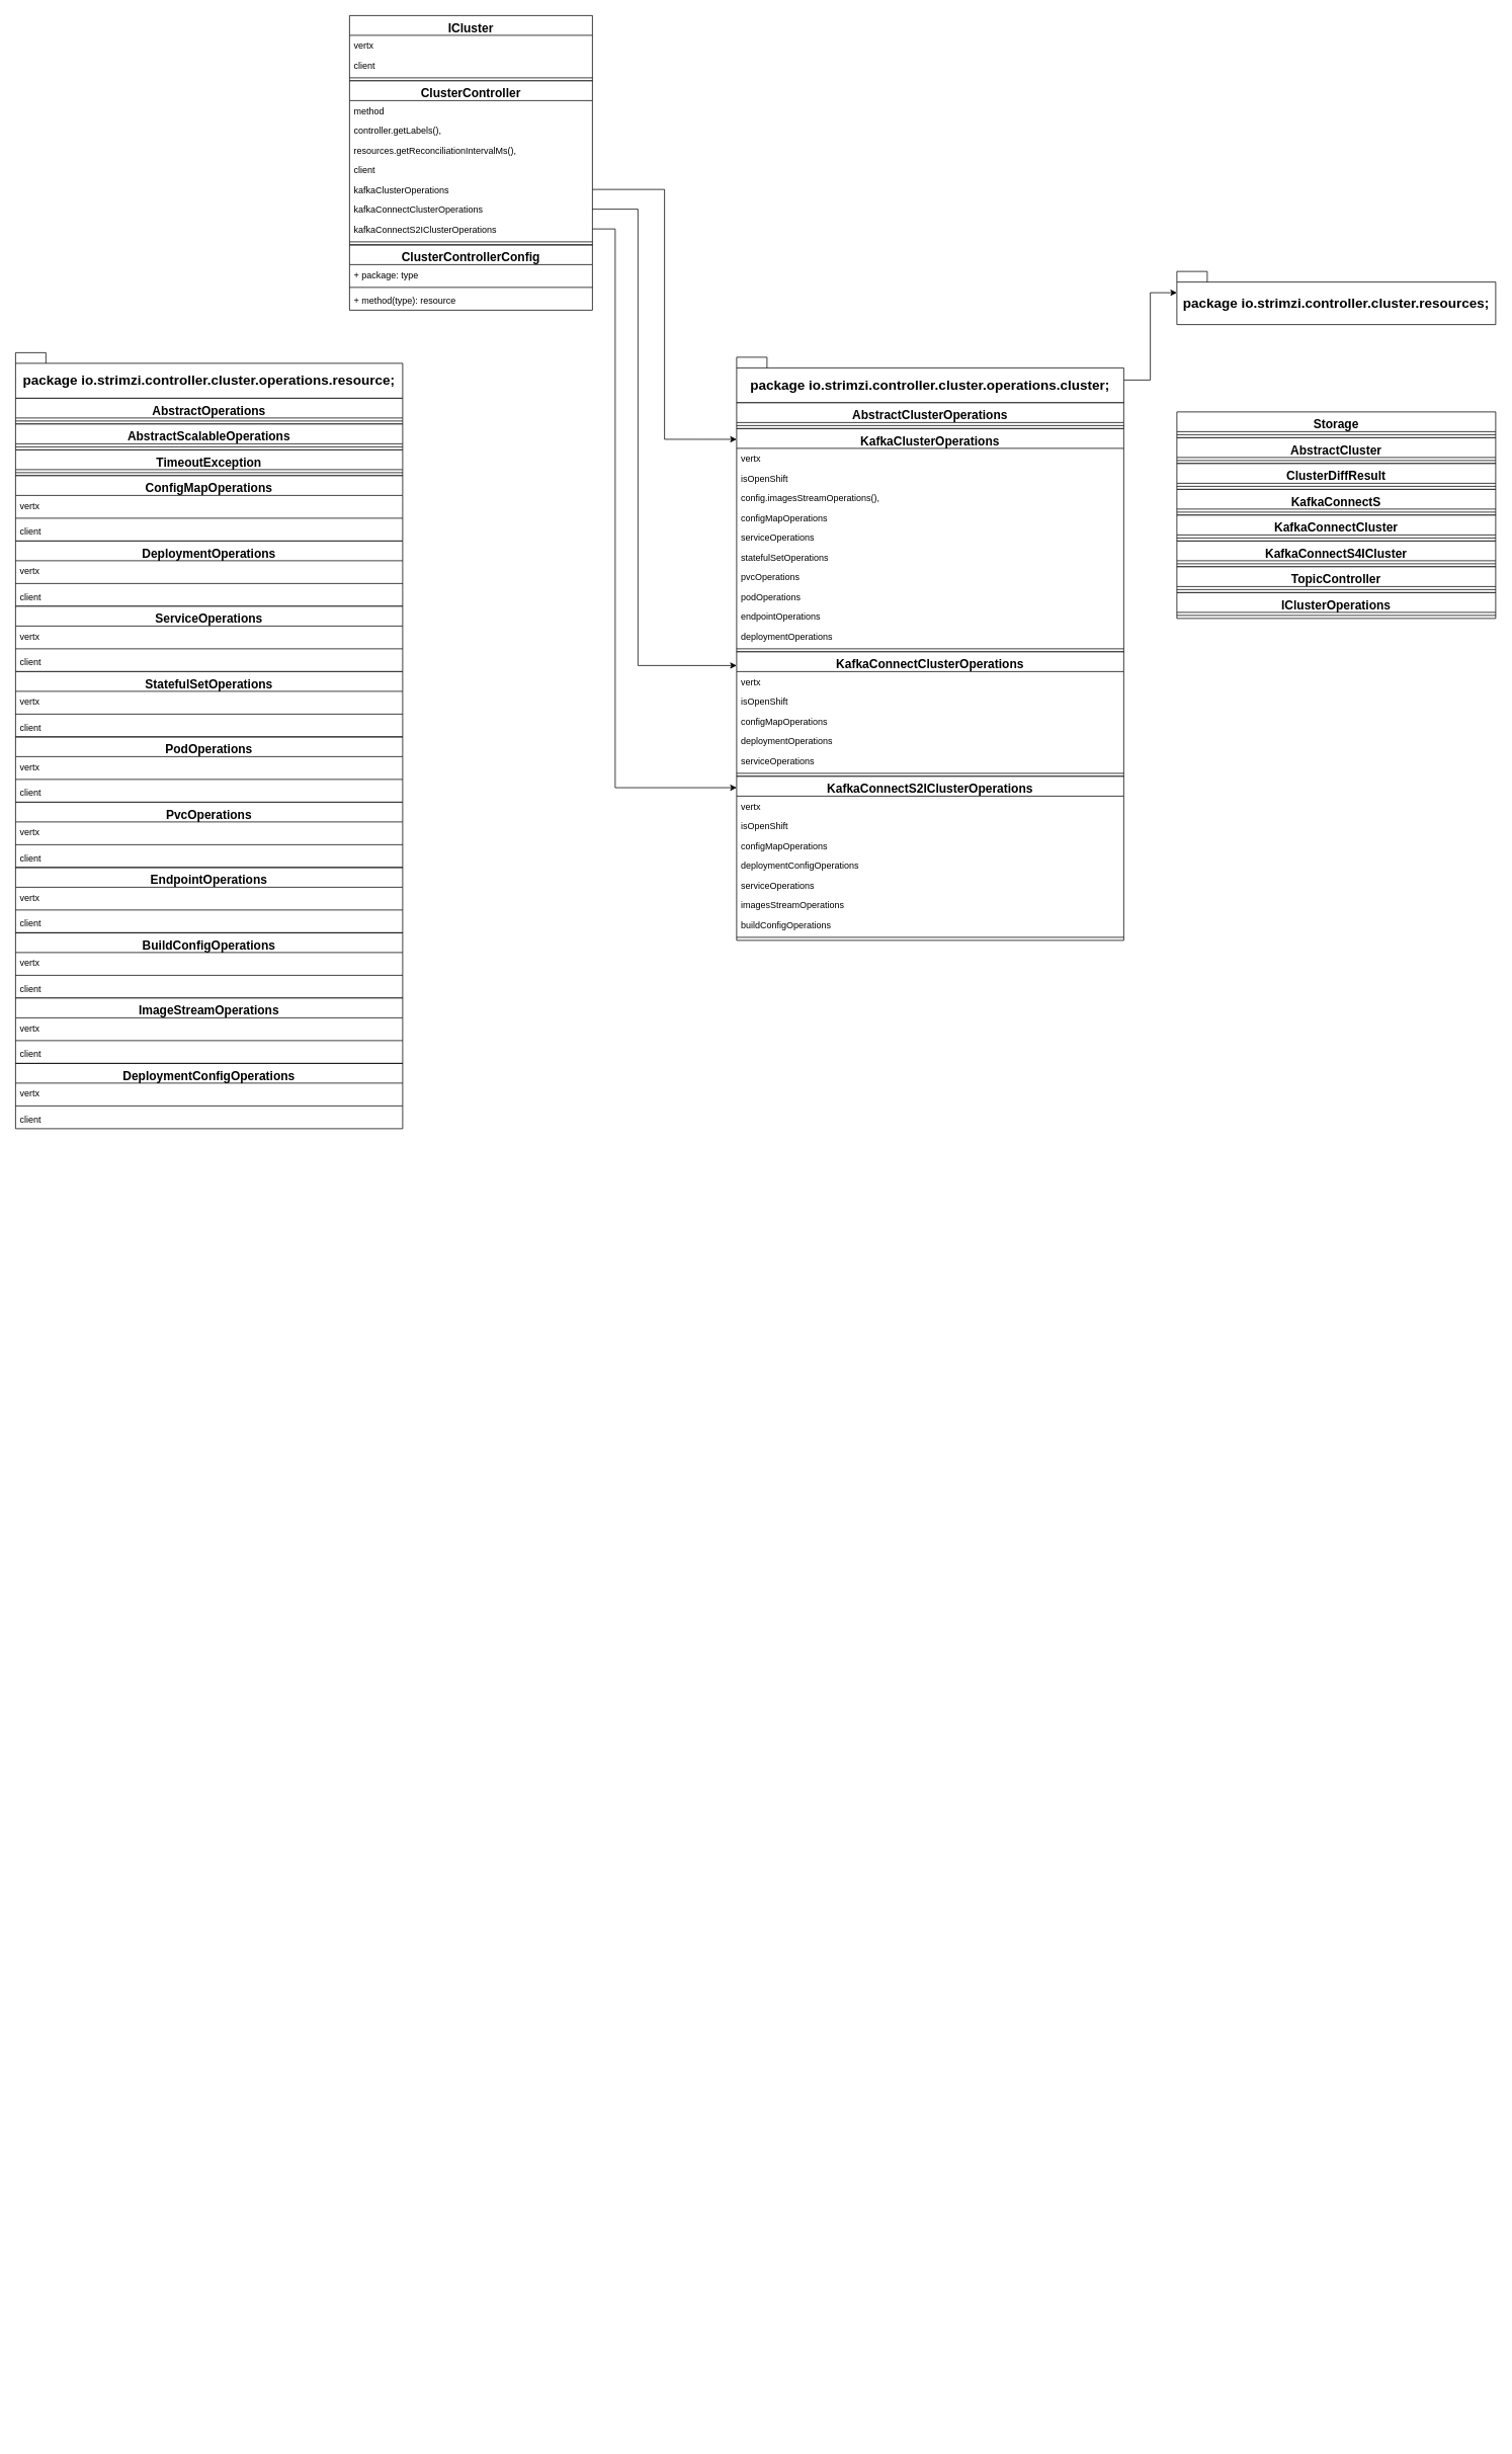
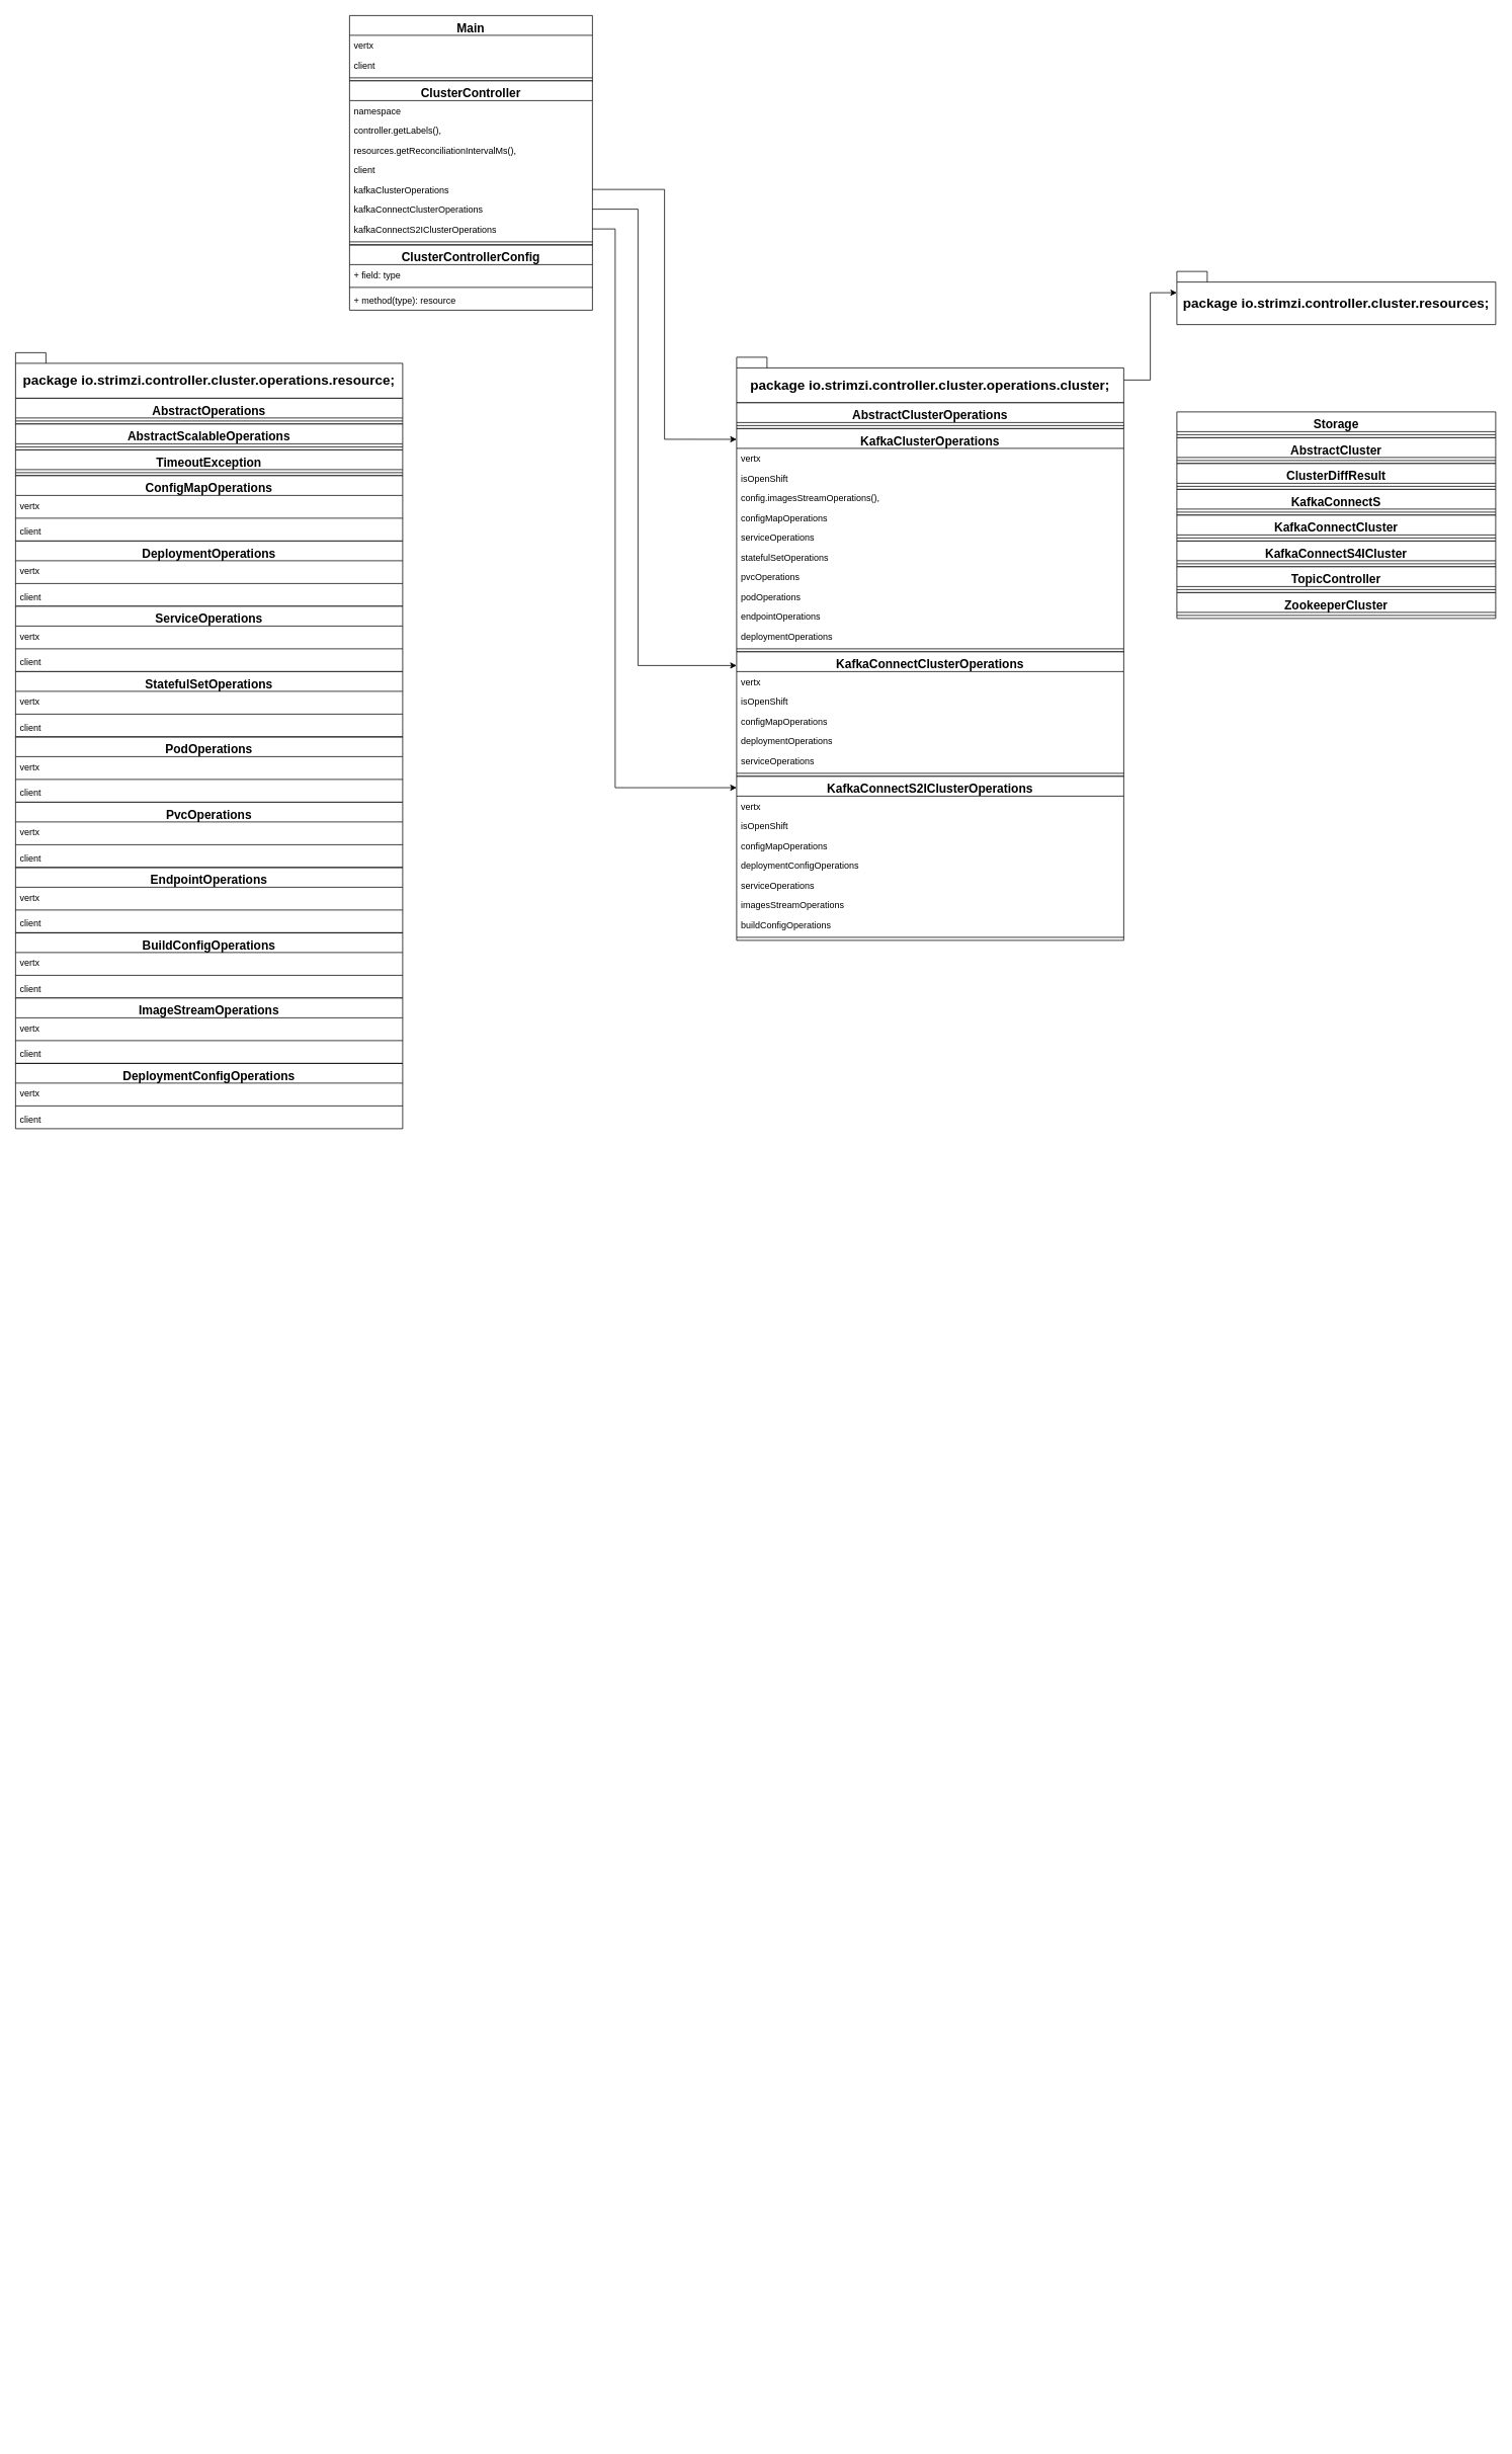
- <mxCell id="82" value="ICluster" style="swimlane;fontStyle=1;align=center;verticalAlign=top;childLayout=stackLayout;horizontal=1;startSize=26;horizontalStack=0;resizeParent=1;resizeParentMax=0;resizeLast=0;collapsible=1;marginBottom=0;shadow=0;fontSize=16;html=0;" vertex="1" parent="1"><mxGeometry x="460" y="20" width="320" height="86" as="geometry" /></mxCell>
+ <mxCell id="82" value="Main" style="swimlane;fontStyle=1;align=center;verticalAlign=top;childLayout=stackLayout;horizontal=1;startSize=26;horizontalStack=0;resizeParent=1;resizeParentMax=0;resizeLast=0;collapsible=1;marginBottom=0;shadow=0;fontSize=16;html=0;" vertex="1" parent="1"><mxGeometry x="460" y="20" width="320" height="86" as="geometry" /></mxCell>
- <mxCell id="91" value="method" style="text;strokeColor=none;fillColor=none;align=left;verticalAlign=top;spacingLeft=4;spacingRight=4;overflow=hidden;rotatable=0;points=[[0,0.5],[1,0.5]];portConstraint=eastwest;" vertex="1" parent="90"><mxGeometry y="26" width="320" height="26" as="geometry" /></mxCell>
+ <mxCell id="91" value="namespace" style="text;strokeColor=none;fillColor=none;align=left;verticalAlign=top;spacingLeft=4;spacingRight=4;overflow=hidden;rotatable=0;points=[[0,0.5],[1,0.5]];portConstraint=eastwest;" vertex="1" parent="90"><mxGeometry y="26" width="320" height="26" as="geometry" /></mxCell>
- <mxCell id="87" value="+ package: type" style="text;strokeColor=none;fillColor=none;align=left;verticalAlign=top;spacingLeft=4;spacingRight=4;overflow=hidden;rotatable=0;points=[[0,0.5],[1,0.5]];portConstraint=eastwest;" vertex="1" parent="86"><mxGeometry y="26" width="320" height="26" as="geometry" /></mxCell>
+ <mxCell id="87" value="+ field: type" style="text;strokeColor=none;fillColor=none;align=left;verticalAlign=top;spacingLeft=4;spacingRight=4;overflow=hidden;rotatable=0;points=[[0,0.5],[1,0.5]];portConstraint=eastwest;" vertex="1" parent="86"><mxGeometry y="26" width="320" height="26" as="geometry" /></mxCell>
- <mxCell id="117" value="IClusterOperations" style="swimlane;fontStyle=1;align=center;verticalAlign=top;childLayout=stackLayout;horizontal=1;startSize=26;horizontalStack=0;resizeParent=1;resizeParentMax=0;resizeLast=0;collapsible=1;marginBottom=0;shadow=0;fontSize=16;html=0;" vertex="1" parent="1"><mxGeometry x="1550" y="780" width="420" height="34" as="geometry" /></mxCell>
+ <mxCell id="117" value="ZookeeperCluster" style="swimlane;fontStyle=1;align=center;verticalAlign=top;childLayout=stackLayout;horizontal=1;startSize=26;horizontalStack=0;resizeParent=1;resizeParentMax=0;resizeLast=0;collapsible=1;marginBottom=0;shadow=0;fontSize=16;html=0;" vertex="1" parent="1"><mxGeometry x="1550" y="780" width="420" height="34" as="geometry" /></mxCell>
